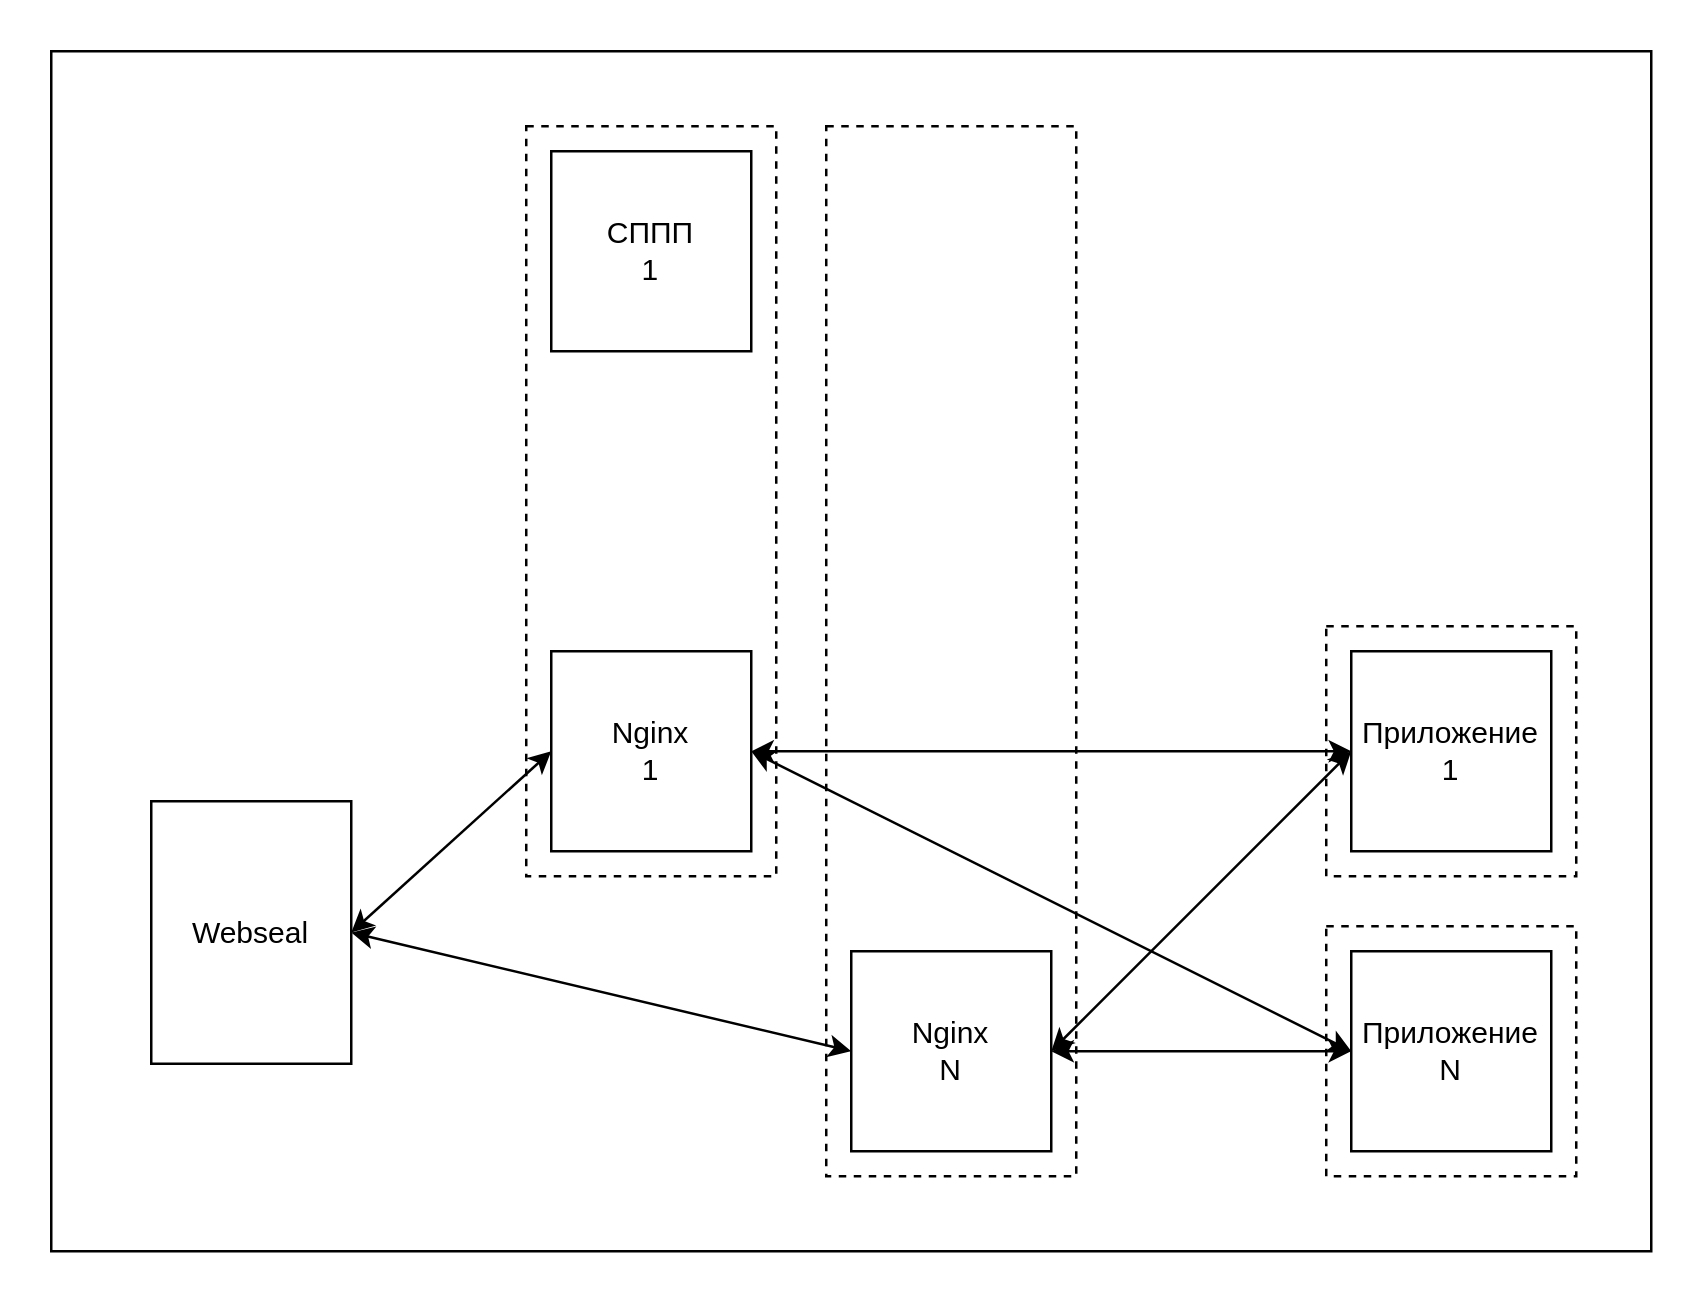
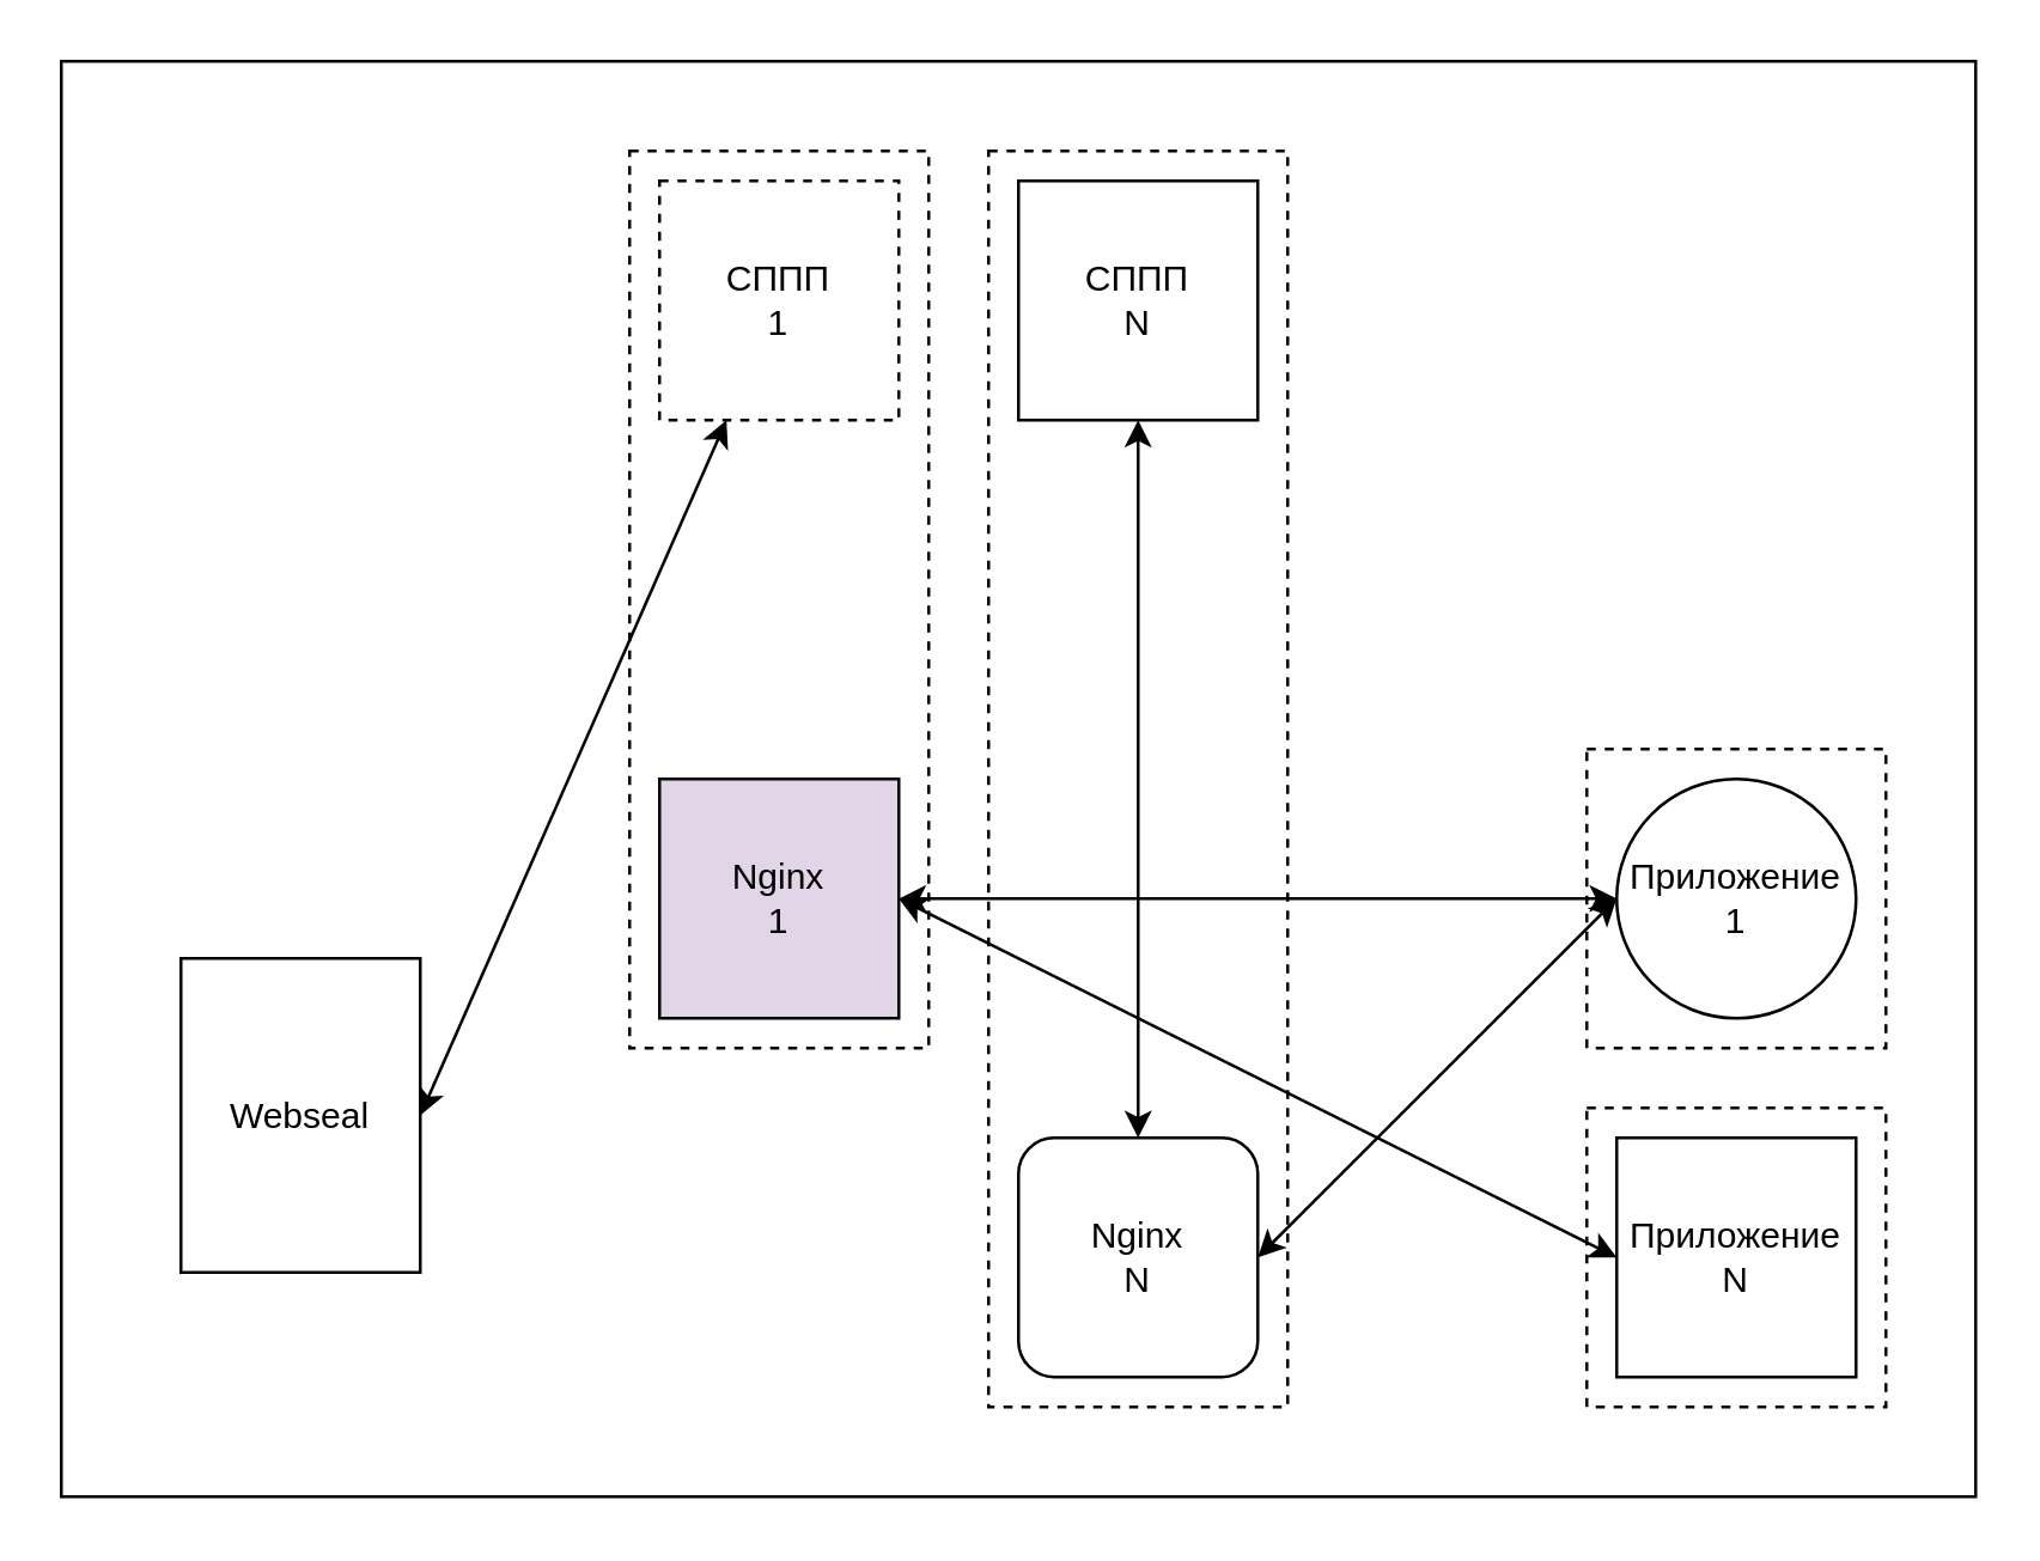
- <mxCell id="4" value="СППП&lt;br&gt;1" style="rounded=0;whiteSpace=wrap;html=1;" parent="1" vertex="1"><mxGeometry x="220" y="60" width="80" height="80" as="geometry" /></mxCell>
+ <mxCell id="4" value="СППП&lt;br&gt;1" style="rounded=0;whiteSpace=wrap;html=1;dashed=1;" parent="1" vertex="1"><mxGeometry x="220" y="60" width="80" height="80" as="geometry" /></mxCell>
+ <mxCell id="8" value="СППП&lt;br&gt;N" style="rounded=0;whiteSpace=wrap;html=1;" parent="1" vertex="1"><mxGeometry x="340" y="60" width="80" height="80" as="geometry" /></mxCell>
+ <mxCell id="13" value="" style="endArrow=classic;startArrow=classic;html=1;entryX=0.5;entryY=1;entryDx=0;entryDy=0;exitX=0.5;exitY=0;exitDx=0;exitDy=0;" parent="1" source="9" target="8" edge="1"><mxGeometry width="50" height="50" relative="1" as="geometry"><mxPoint x="390" y="270" as="sourcePoint" /><mxPoint x="350" y="110" as="targetPoint" /></mxGeometry></mxCell>
- <mxCell id="7" value="Nginx&lt;br&gt;1" style="rounded=0;whiteSpace=wrap;html=1;" parent="1" vertex="1"><mxGeometry x="220" y="260" width="80" height="80" as="geometry" /></mxCell>
+ <mxCell id="7" value="Nginx&lt;br&gt;1" style="rounded=0;whiteSpace=wrap;html=1;fillColor=#e1d5e7;" parent="1" vertex="1"><mxGeometry x="220" y="260" width="80" height="80" as="geometry" /></mxCell>
- <mxCell id="6" value="Приложение 1" style="rounded=0;whiteSpace=wrap;html=1;" parent="1" vertex="1"><mxGeometry x="540" y="260" width="80" height="80" as="geometry" /></mxCell>
+ <mxCell id="6" value="Приложение 1" style="ellipse;whiteSpace=wrap;html=1;" parent="1" vertex="1"><mxGeometry x="540" y="260" width="80" height="80" as="geometry" /></mxCell>
- <mxCell id="10" value="" style="endArrow=classic;startArrow=classic;html=1;exitX=1;exitY=0.5;exitDx=0;exitDy=0;entryX=0;entryY=0.5;entryDx=0;entryDy=0;" parent="1" source="5" target="7" edge="1"><mxGeometry width="50" height="50" relative="1" as="geometry"><mxPoint x="310" y="320" as="sourcePoint" /><mxPoint x="360" y="270" as="targetPoint" /></mxGeometry></mxCell>
- <mxCell id="11" value="" style="endArrow=classic;startArrow=classic;html=1;exitX=1;exitY=0.5;exitDx=0;exitDy=0;entryX=0;entryY=0.5;entryDx=0;entryDy=0;" parent="1" source="5" target="9" edge="1"><mxGeometry width="50" height="50" relative="1" as="geometry"><mxPoint x="150" y="220" as="sourcePoint" /><mxPoint x="230" y="190" as="targetPoint" /></mxGeometry></mxCell>
+ <mxCell id="11" value="" style="endArrow=classic;startArrow=classic;html=1;exitX=1;exitY=0.5;exitDx=0;exitDy=0;" parent="1" source="5" target="4" edge="1"><mxGeometry width="50" height="50" relative="1" as="geometry"><mxPoint x="150" y="220" as="sourcePoint" /><mxPoint x="230" y="190" as="targetPoint" /></mxGeometry></mxCell>
- <mxCell id="9" value="Nginx&lt;br&gt;N" style="rounded=0;whiteSpace=wrap;html=1;" parent="1" vertex="1"><mxGeometry x="340" y="380" width="80" height="80" as="geometry" /></mxCell>
+ <mxCell id="9" value="Nginx&lt;br&gt;N" style="whiteSpace=wrap;html=1;rounded=1;" parent="1" vertex="1"><mxGeometry x="340" y="380" width="80" height="80" as="geometry" /></mxCell>
- <mxCell id="15" value="" style="endArrow=classic;startArrow=classic;html=1;entryX=0;entryY=0.5;entryDx=0;entryDy=0;exitX=1;exitY=0.5;exitDx=0;exitDy=0;" parent="1" source="9" target="12" edge="1"><mxGeometry width="50" height="50" relative="1" as="geometry"><mxPoint x="410" y="290" as="sourcePoint" /><mxPoint x="370" y="130" as="targetPoint" /></mxGeometry></mxCell>
